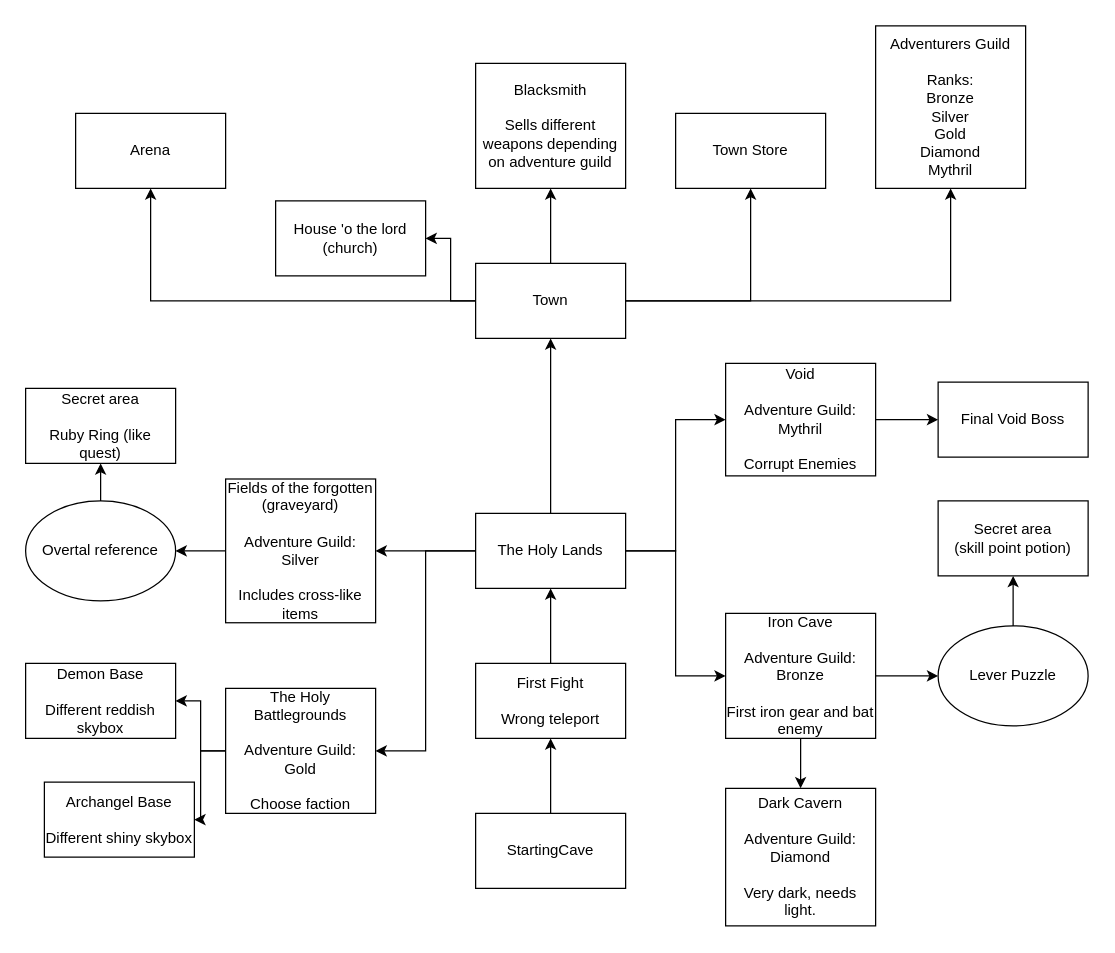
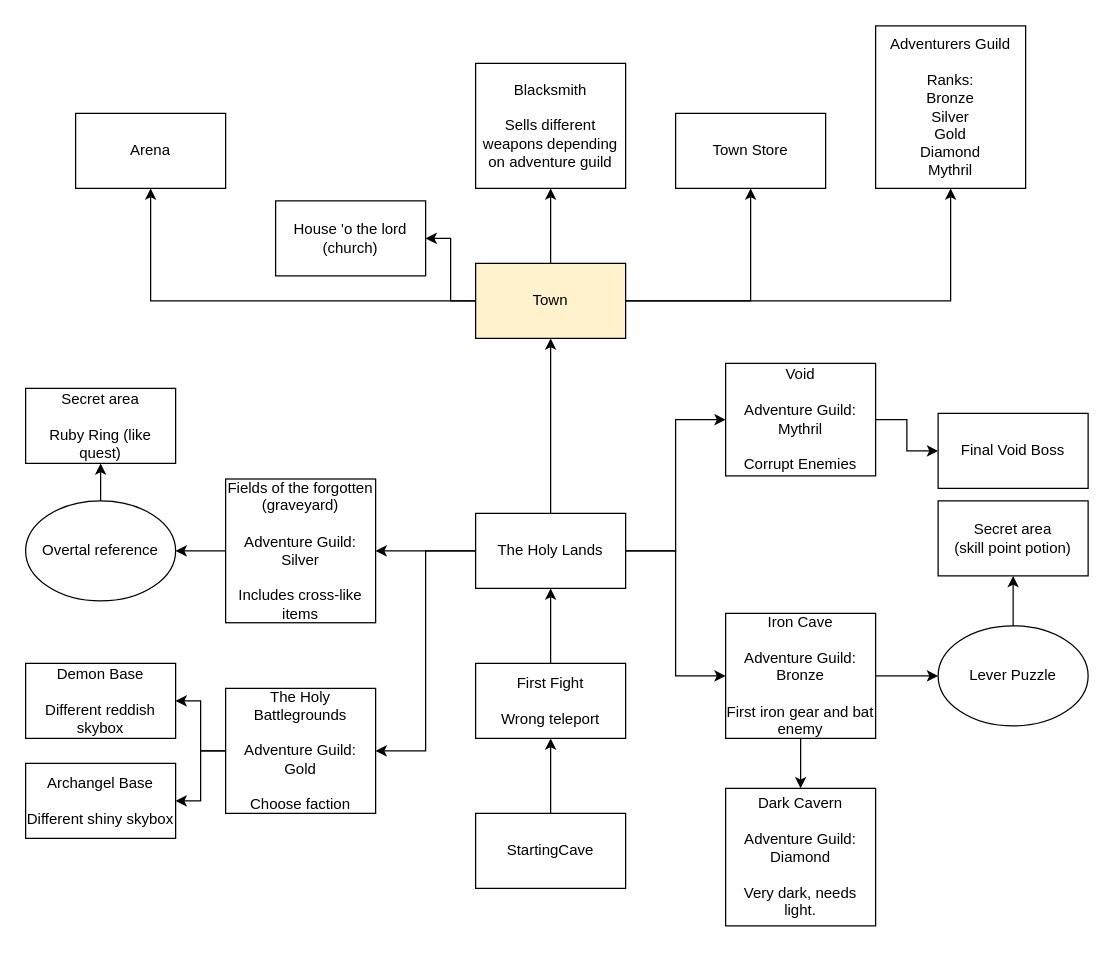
- <mxCell id="15" value="Town" style="rounded=0;whiteSpace=wrap;html=1;" vertex="1" parent="1"><mxGeometry x="380" y="210" width="120" height="60" as="geometry" /></mxCell>
+ <mxCell id="15" value="Town" style="rounded=0;whiteSpace=wrap;html=1;fillColor=#fff2cc;" vertex="1" parent="1"><mxGeometry x="380" y="210" width="120" height="60" as="geometry" /></mxCell>
- <mxCell id="42" value="Final Void Boss" style="rounded=0;whiteSpace=wrap;html=1;" vertex="1" parent="1"><mxGeometry x="750" y="305" width="120" height="60" as="geometry" /></mxCell>
+ <mxCell id="42" value="Final Void Boss" style="rounded=0;whiteSpace=wrap;html=1;" vertex="1" parent="1"><mxGeometry x="750" y="330" width="120" height="60" as="geometry" /></mxCell>
- <mxCell id="38" value="Archangel Base&lt;br&gt;&lt;br&gt;Different shiny skybox" style="rounded=0;whiteSpace=wrap;html=1;" vertex="1" parent="1"><mxGeometry x="35" y="625" width="120" height="60" as="geometry" /></mxCell>
+ <mxCell id="38" value="Archangel Base&lt;br&gt;&lt;br&gt;Different shiny skybox" style="rounded=0;whiteSpace=wrap;html=1;" vertex="1" parent="1"><mxGeometry x="20" y="610" width="120" height="60" as="geometry" /></mxCell>
